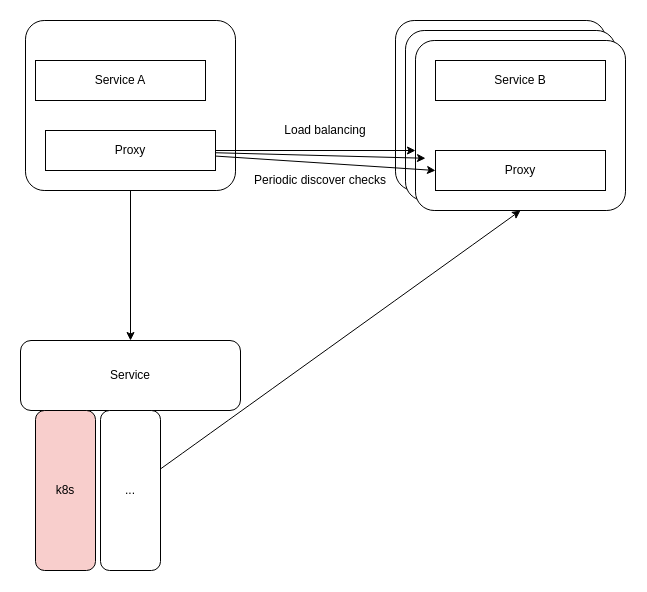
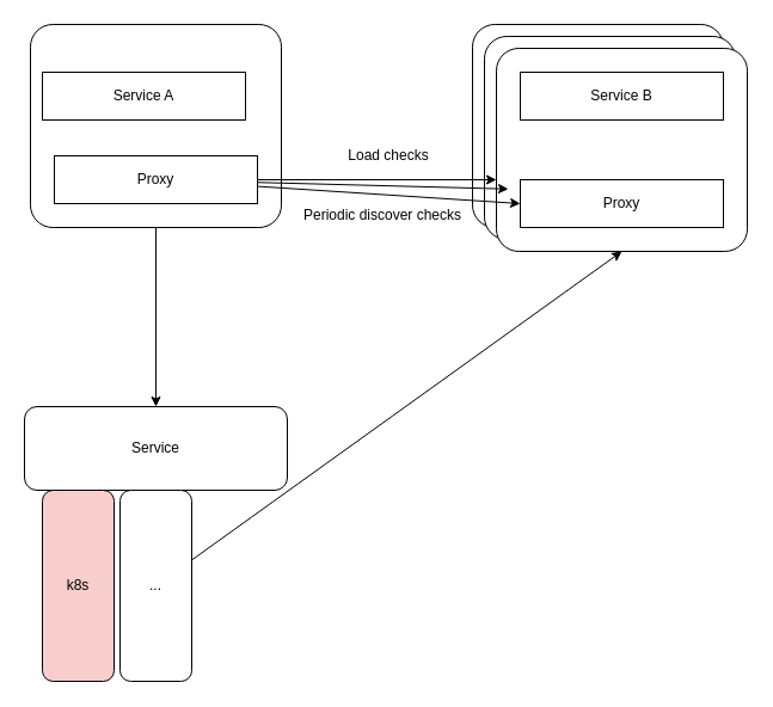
- <mxCell id="18" value="Load balancing" style="text;html=1;strokeColor=none;fillColor=none;align=center;verticalAlign=middle;whiteSpace=wrap;rounded=0;" vertex="1" parent="1"><mxGeometry x="265" y="120" width="120" height="20" as="geometry" /></mxCell>
+ <mxCell id="18" value="Load checks" style="text;html=1;strokeColor=none;fillColor=none;align=center;verticalAlign=middle;whiteSpace=wrap;rounded=0;" vertex="1" parent="1"><mxGeometry x="265" y="120" width="120" height="20" as="geometry" /></mxCell>
